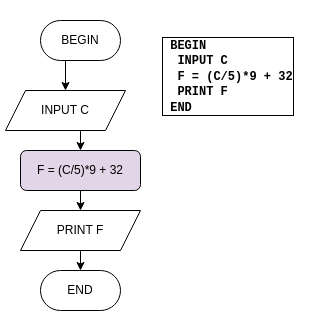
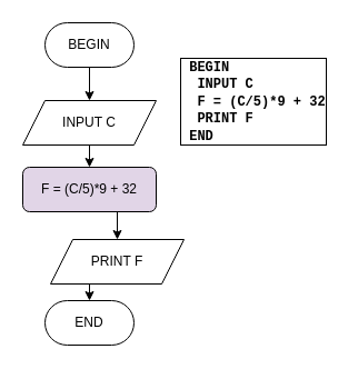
- <mxCell id="11" value="&lt;font face=&quot;Courier New&quot;&gt;&amp;nbsp;BEGIN&lt;br&gt;&amp;nbsp; INPUT C&lt;br&gt;&amp;nbsp; F = (C/5)*9 + 32&lt;br&gt;&amp;nbsp; PRINT F&lt;br&gt;&amp;nbsp;END&lt;/font&gt;" style="text;html=1;strokeColor=none;fillColor=none;align=left;verticalAlign=top;whiteSpace=wrap;rounded=0;fontStyle=1;labelBorderColor=#000000;" vertex="1" parent="1"><mxGeometry x="160" y="30" width="140" height="90" as="geometry" /></mxCell>
+ <mxCell id="11" value="&lt;font face=&quot;Courier New&quot;&gt;&amp;nbsp;BEGIN&lt;br&gt;&amp;nbsp; INPUT C&lt;br&gt;&amp;nbsp; F = (C/5)*9 + 32&lt;br&gt;&amp;nbsp; PRINT F&lt;br&gt;&amp;nbsp;END&lt;/font&gt;" style="text;html=1;strokeColor=none;fillColor=none;align=left;verticalAlign=top;whiteSpace=wrap;rounded=0;fontStyle=1;labelBorderColor=#000000;" vertex="1" parent="1"><mxGeometry x="160" y="45" width="140" height="90" as="geometry" /></mxCell>
- <mxCell id="5" value="INPUT C" style="shape=parallelogram;perimeter=parallelogramPerimeter;whiteSpace=wrap;html=1;fixedSize=1;" vertex="1" parent="1"><mxGeometry x="5" y="90" width="120" height="40" as="geometry" /></mxCell>
+ <mxCell id="5" value="INPUT C" style="shape=parallelogram;perimeter=parallelogramPerimeter;whiteSpace=wrap;html=1;fixedSize=1;" vertex="1" parent="1"><mxGeometry x="20" y="90" width="120" height="40" as="geometry" /></mxCell>
- <mxCell id="7" value="PRINT F" style="shape=parallelogram;perimeter=parallelogramPerimeter;whiteSpace=wrap;html=1;fixedSize=1;" vertex="1" parent="1"><mxGeometry x="20" y="210" width="120" height="40" as="geometry" /></mxCell>
+ <mxCell id="7" value="PRINT F" style="shape=parallelogram;perimeter=parallelogramPerimeter;whiteSpace=wrap;html=1;fixedSize=1;" vertex="1" parent="1"><mxGeometry x="45" y="215" width="120" height="40" as="geometry" /></mxCell>
